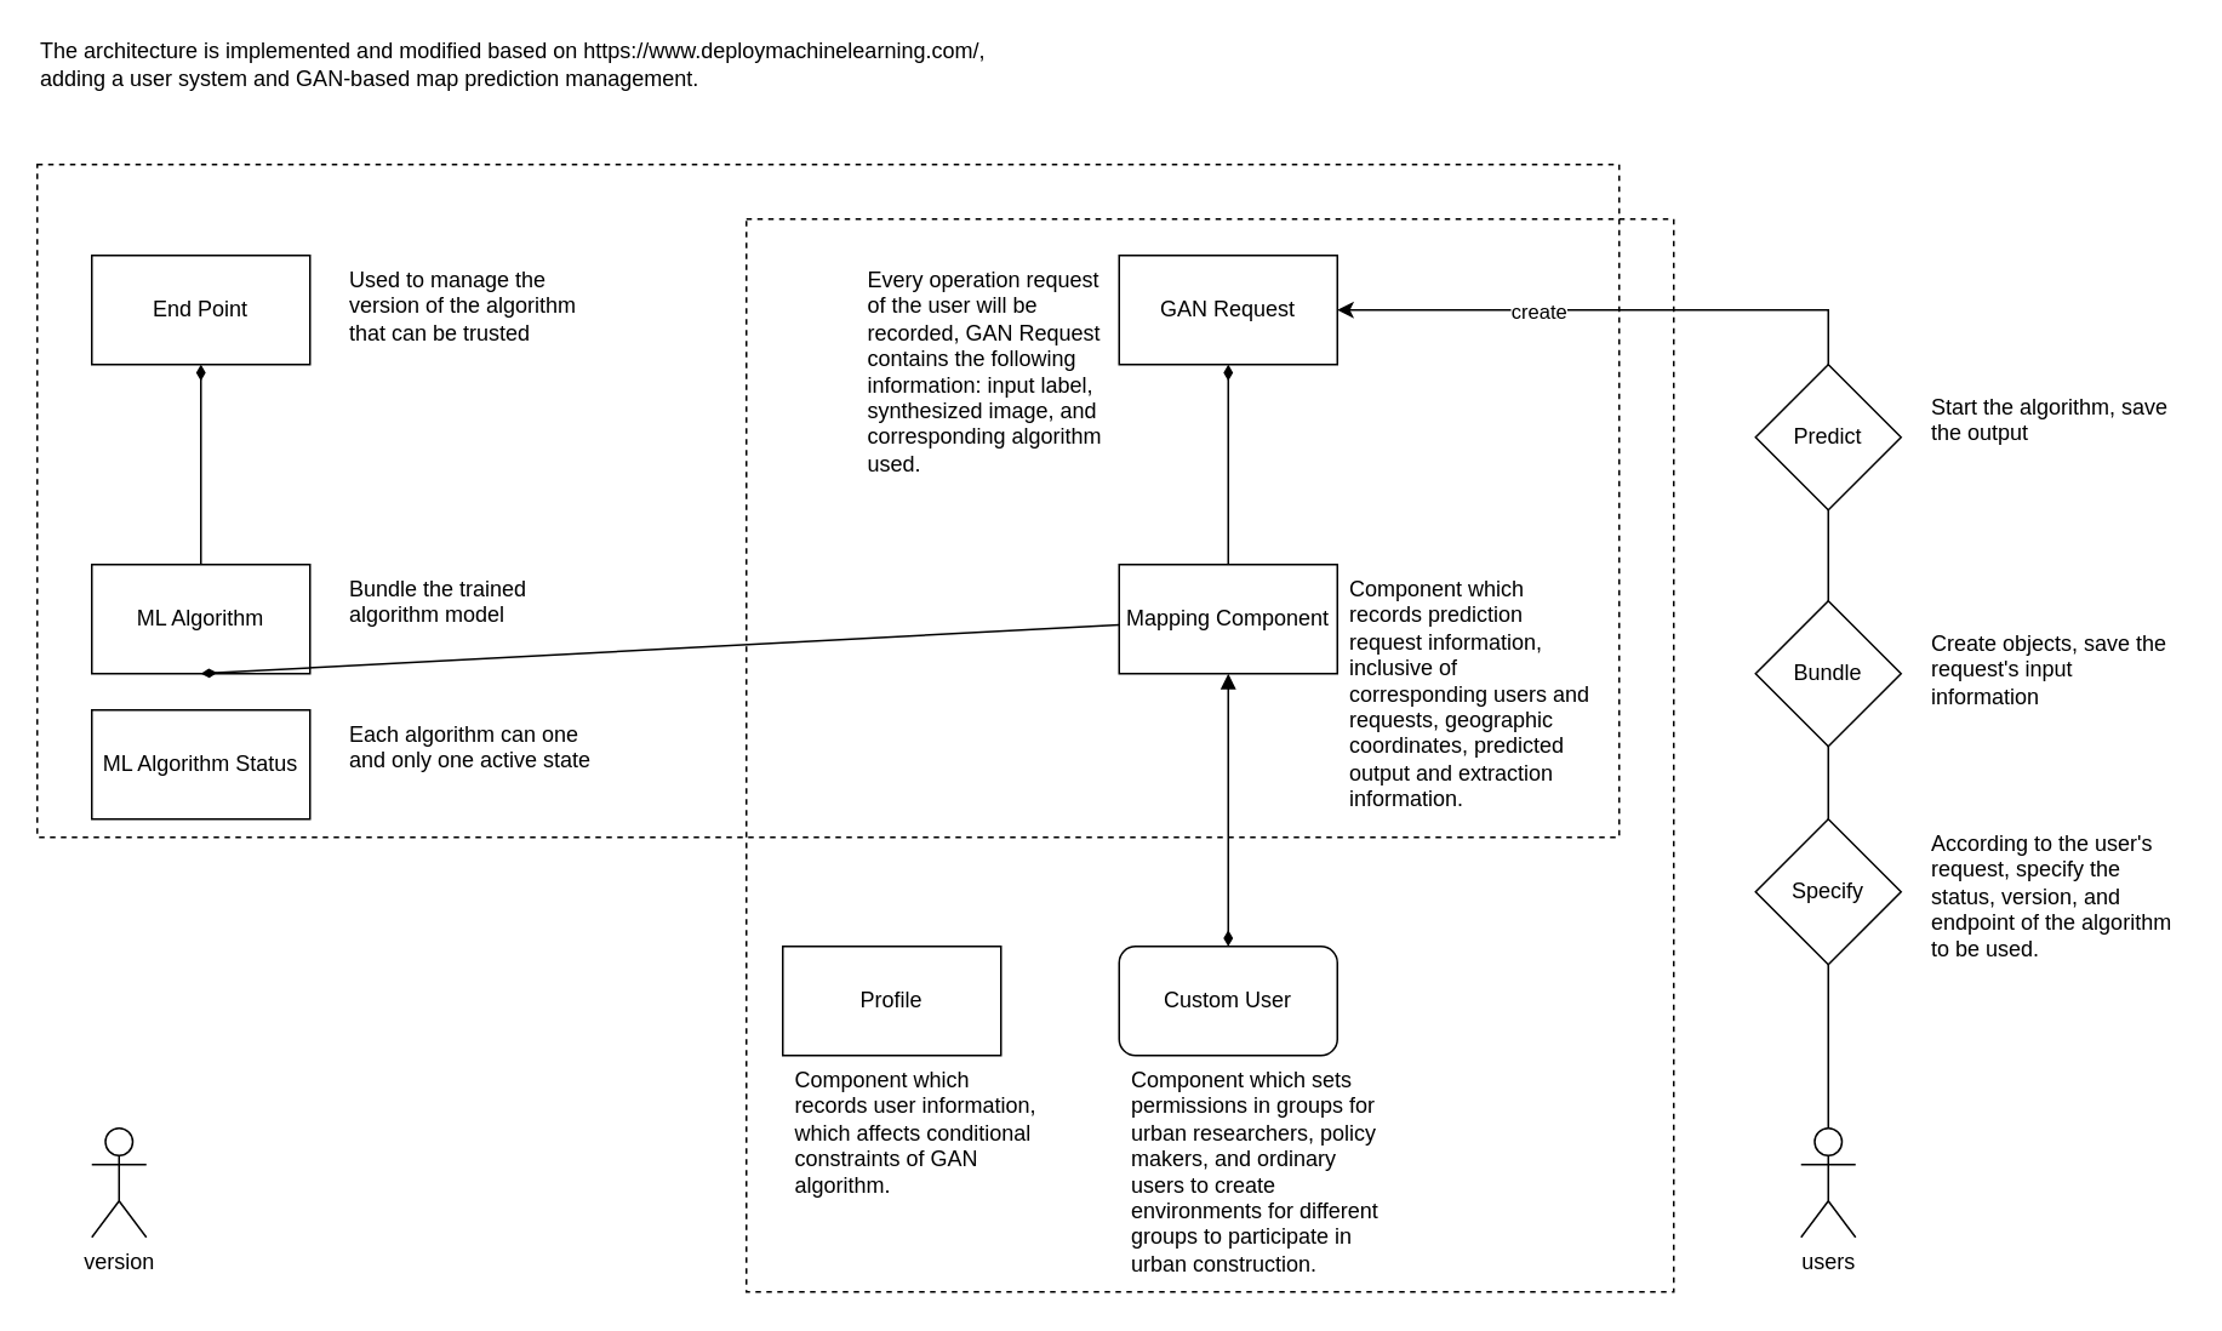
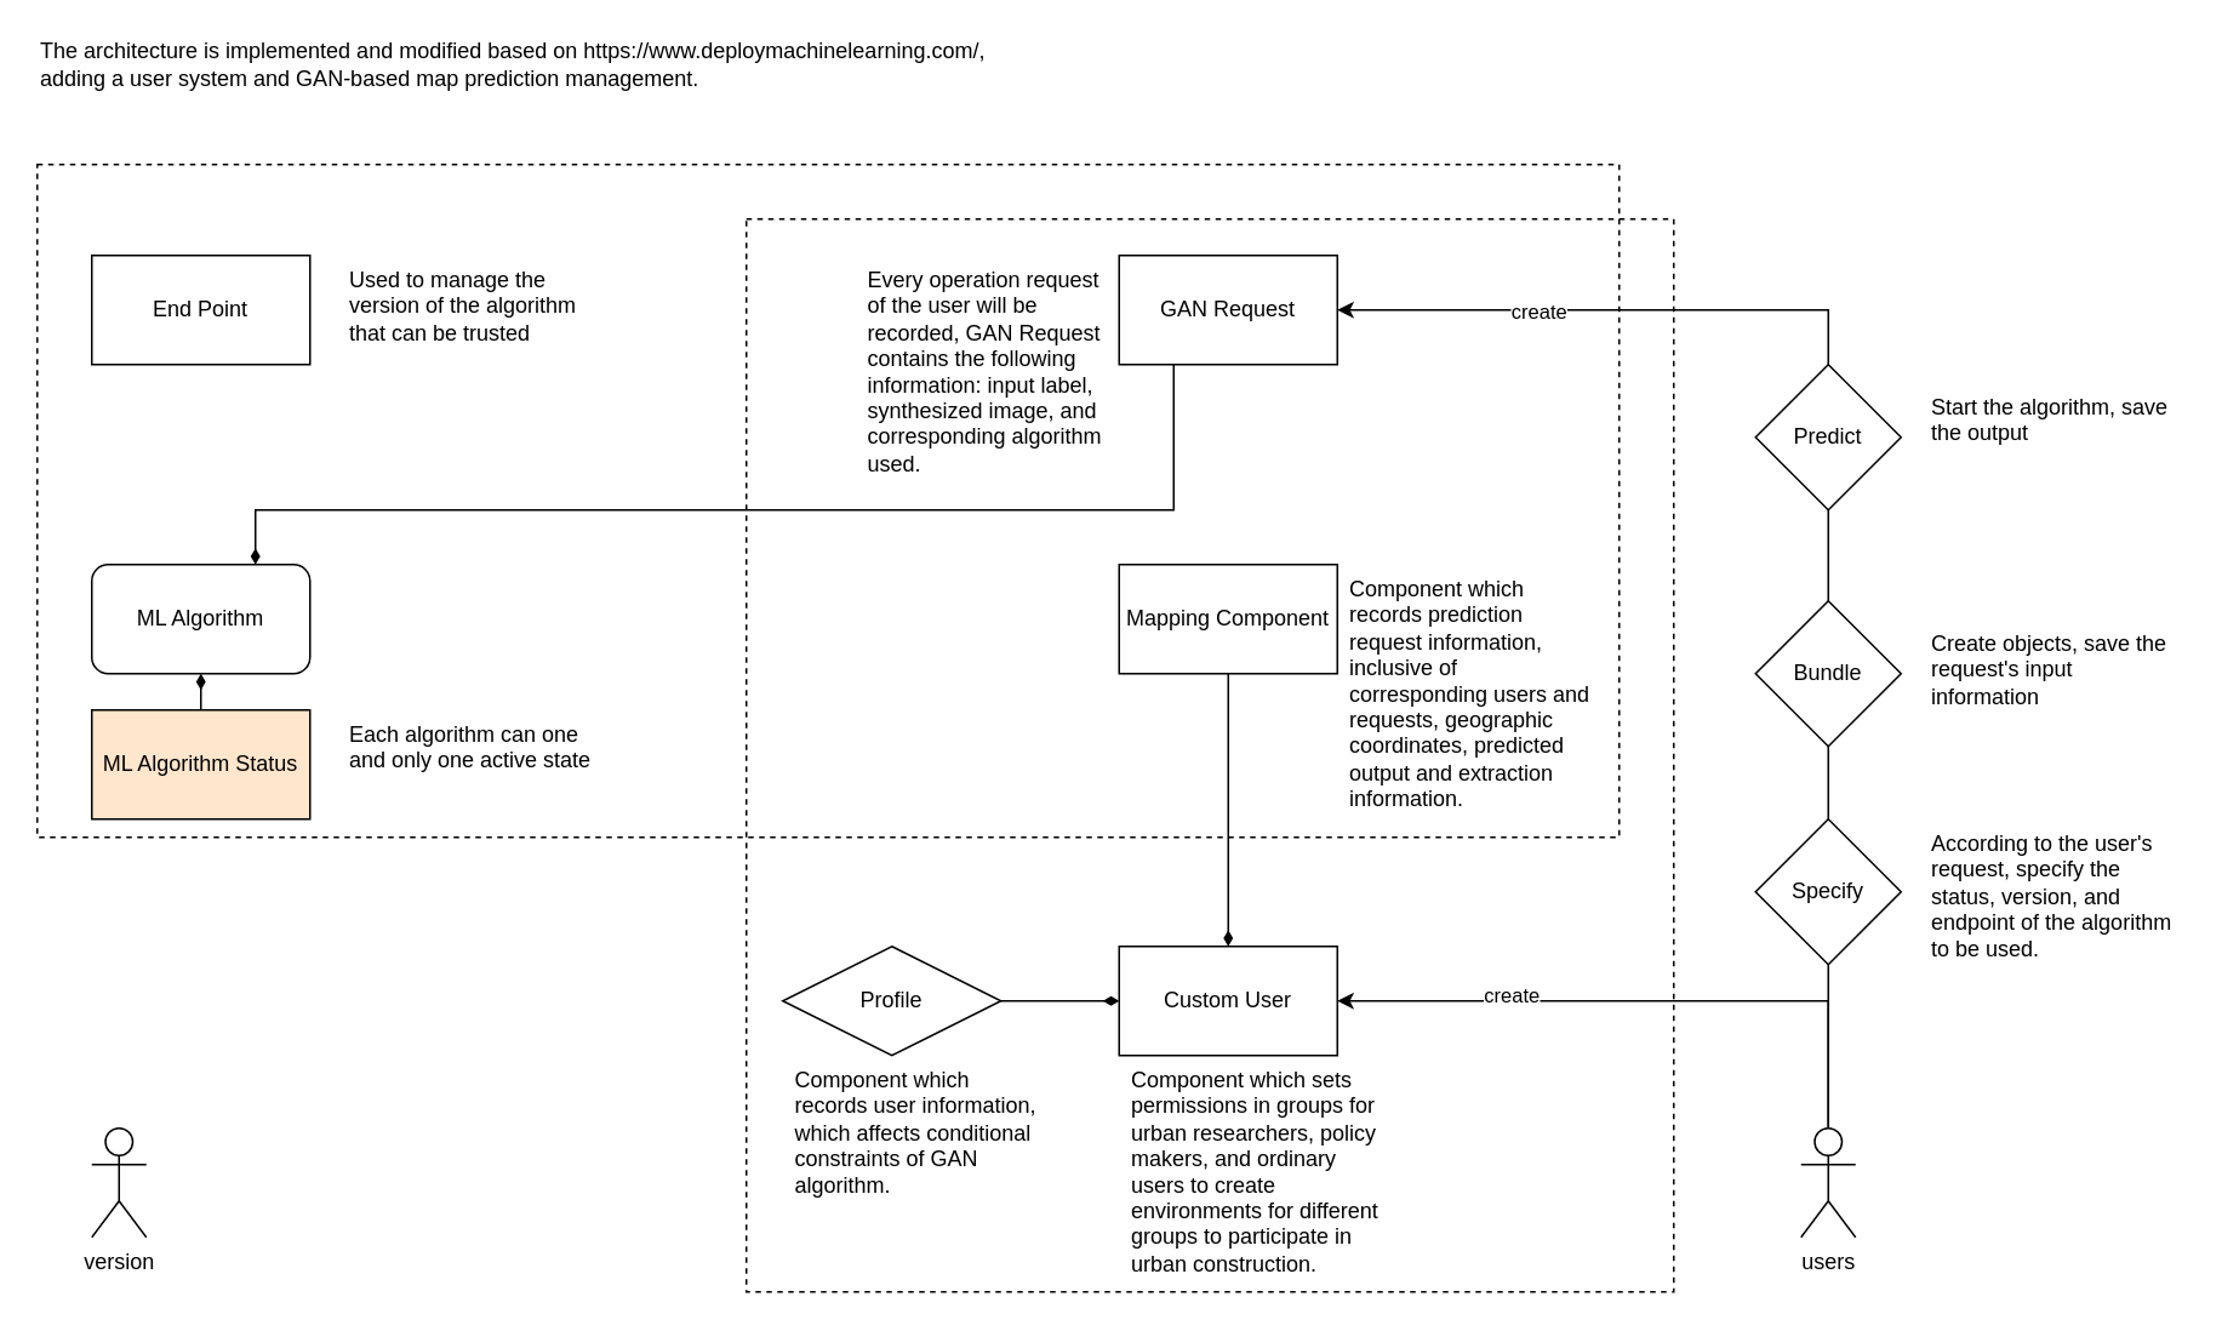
- <mxCell id="22" value="" style="endArrow=none;html=1;startArrow=diamondThin;startFill=1;exitX=0.5;exitY=1;exitDx=0;exitDy=0;entryX=0.5;entryY=0;entryDx=0;entryDy=0;" edge="1" parent="1" source="2" target="3"><mxGeometry width="50" height="50" relative="1" as="geometry"><mxPoint x="180" y="350" as="sourcePoint" /><mxPoint x="250" y="350" as="targetPoint" /></mxGeometry></mxCell>
- <mxCell id="19" value="" style="endArrow=none;html=1;startArrow=diamondThin;startFill=1;exitX=0.5;exitY=1;exitDx=0;exitDy=0;" edge="1" parent="1" source="26" target="29"><mxGeometry width="50" height="50" relative="1" as="geometry"><mxPoint x="685" y="480" as="sourcePoint" /><mxPoint x="685" y="410" as="targetPoint" /></mxGeometry></mxCell>
+ <mxCell id="5" style="edgeStyle=orthogonalEdgeStyle;rounded=0;orthogonalLoop=1;jettySize=auto;html=1;exitX=0.25;exitY=1;exitDx=0;exitDy=0;entryX=0.75;entryY=0;entryDx=0;entryDy=0;startArrow=none;startFill=0;endArrow=diamondThin;endFill=1;" edge="1" parent="1" source="26" target="3"><mxGeometry relative="1" as="geometry"><Array as="points"><mxPoint x="645" y="280" /><mxPoint x="140" y="280" /></Array></mxGeometry></mxCell>
- <mxCell id="31" value="Bundle the trained algorithm model" style="text;html=1;strokeColor=none;fillColor=none;align=left;verticalAlign=top;whiteSpace=wrap;rounded=0;" vertex="1" parent="1"><mxGeometry x="190" y="310" width="140" height="20" as="geometry" /></mxCell>
- <mxCell id="3" value="ML Algorithm" style="rounded=0;whiteSpace=wrap;html=1;align=center;verticalAlign=middle;" vertex="1" parent="1"><mxGeometry x="50" y="310" width="120" height="60" as="geometry" /></mxCell>
+ <mxCell id="3" value="ML Algorithm" style="whiteSpace=wrap;html=1;align=center;verticalAlign=middle;rounded=1;" vertex="1" parent="1"><mxGeometry x="50" y="310" width="120" height="60" as="geometry" /></mxCell>
- <mxCell id="23" value="" style="endArrow=none;html=1;startArrow=diamondThin;startFill=1;exitX=0.5;exitY=1;exitDx=0;exitDy=0;" edge="1" parent="1" source="3" target="29"><mxGeometry width="50" height="50" relative="1" as="geometry"><mxPoint x="120" y="210" as="sourcePoint" /><mxPoint x="120" y="320" as="targetPoint" /></mxGeometry></mxCell>
+ <mxCell id="23" value="" style="endArrow=none;html=1;startArrow=diamondThin;startFill=1;exitX=0.5;exitY=1;exitDx=0;exitDy=0;entryX=0.5;entryY=0;entryDx=0;entryDy=0;" edge="1" parent="1" source="3" target="4"><mxGeometry width="50" height="50" relative="1" as="geometry"><mxPoint x="120" y="210" as="sourcePoint" /><mxPoint x="120" y="320" as="targetPoint" /></mxGeometry></mxCell>
- <mxCell id="18" value="" style="endArrow=block;html=1;entryX=0.5;entryY=1;entryDx=0;entryDy=0;startArrow=diamondThin;startFill=1;" edge="1" parent="1" source="16" target="29"><mxGeometry width="50" height="50" relative="1" as="geometry"><mxPoint x="430" y="520" as="sourcePoint" /><mxPoint x="480" y="470" as="targetPoint" /></mxGeometry></mxCell>
+ <mxCell id="18" value="" style="endArrow=none;html=1;entryX=0.5;entryY=1;entryDx=0;entryDy=0;startArrow=diamondThin;startFill=1;" edge="1" parent="1" source="16" target="29"><mxGeometry width="50" height="50" relative="1" as="geometry"><mxPoint x="430" y="520" as="sourcePoint" /><mxPoint x="480" y="470" as="targetPoint" /></mxGeometry></mxCell>
- <mxCell id="4" value="ML Algorithm Status" style="rounded=0;whiteSpace=wrap;html=1;align=center;verticalAlign=middle;" vertex="1" parent="1"><mxGeometry x="50" y="390" width="120" height="60" as="geometry" /></mxCell>
+ <mxCell id="4" value="ML Algorithm Status" style="rounded=0;whiteSpace=wrap;html=1;align=center;verticalAlign=middle;fillColor=#ffe6cc;" vertex="1" parent="1"><mxGeometry x="50" y="390" width="120" height="60" as="geometry" /></mxCell>
- <mxCell id="13" value="Profile" style="rounded=0;whiteSpace=wrap;html=1;align=center;verticalAlign=middle;" vertex="1" parent="12"><mxGeometry width="120" height="60" as="geometry" /></mxCell>
+ <mxCell id="13" value="Profile" style="rhombus;whiteSpace=wrap;html=1;align=center;verticalAlign=middle;" vertex="1" parent="12"><mxGeometry width="120" height="60" as="geometry" /></mxCell>
+ <mxCell id="11" value="" style="endArrow=diamondThin;html=1;entryX=0;entryY=0.5;entryDx=0;entryDy=0;exitX=1;exitY=0.5;exitDx=0;exitDy=0;startArrow=none;startFill=0;endFill=1;" edge="1" parent="1" source="13" target="16"><mxGeometry width="50" height="50" relative="1" as="geometry"><mxPoint x="480" y="330" as="sourcePoint" /><mxPoint x="530" y="280" as="targetPoint" /></mxGeometry></mxCell>
- <mxCell id="16" value="Custom User" style="whiteSpace=wrap;html=1;align=center;verticalAlign=middle;rounded=1;" vertex="1" parent="15"><mxGeometry width="120" height="60" as="geometry" /></mxCell>
+ <mxCell id="16" value="Custom User" style="rounded=0;whiteSpace=wrap;html=1;align=center;verticalAlign=middle;" vertex="1" parent="15"><mxGeometry width="120" height="60" as="geometry" /></mxCell>
+ <mxCell id="7" style="edgeStyle=orthogonalEdgeStyle;rounded=0;orthogonalLoop=1;jettySize=auto;html=1;exitX=0.5;exitY=0;exitDx=0;exitDy=0;exitPerimeter=0;entryX=1;entryY=0.5;entryDx=0;entryDy=0;" edge="1" parent="1" source="9" target="16"><mxGeometry relative="1" as="geometry" /></mxCell>
+ <mxCell id="8" value="create" style="edgeLabel;html=1;align=center;verticalAlign=middle;resizable=0;points=[];" vertex="1" connectable="0" parent="7"><mxGeometry x="0.408" y="-4" relative="1" as="geometry"><mxPoint x="-6" as="offset" /></mxGeometry></mxCell>
